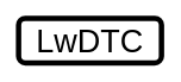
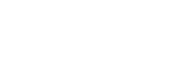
- <mxCell id="2" value="LwDTC" style="rounded=1;whiteSpace=wrap;html=1;strokeWidth=6;fontSize=36;shadow=0;" parent="1" vertex="1"><mxGeometry x="20" y="20" width="160" height="50" as="geometry" /></mxCell>
